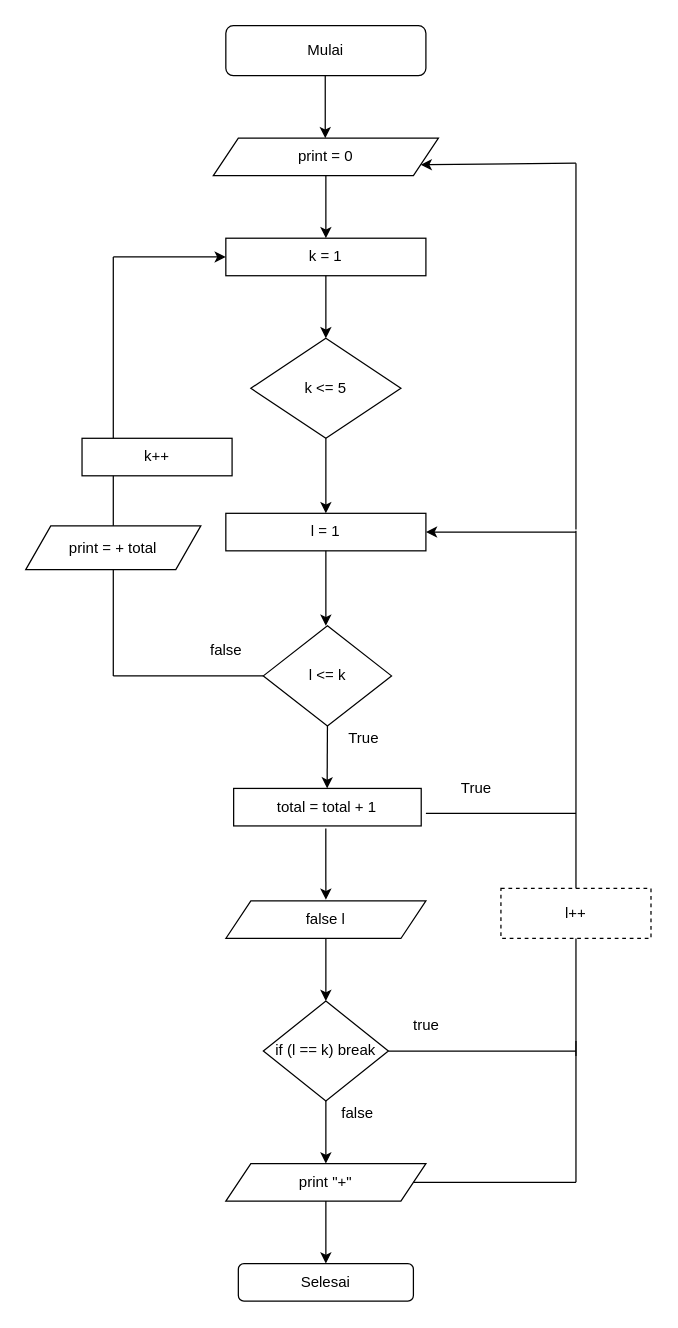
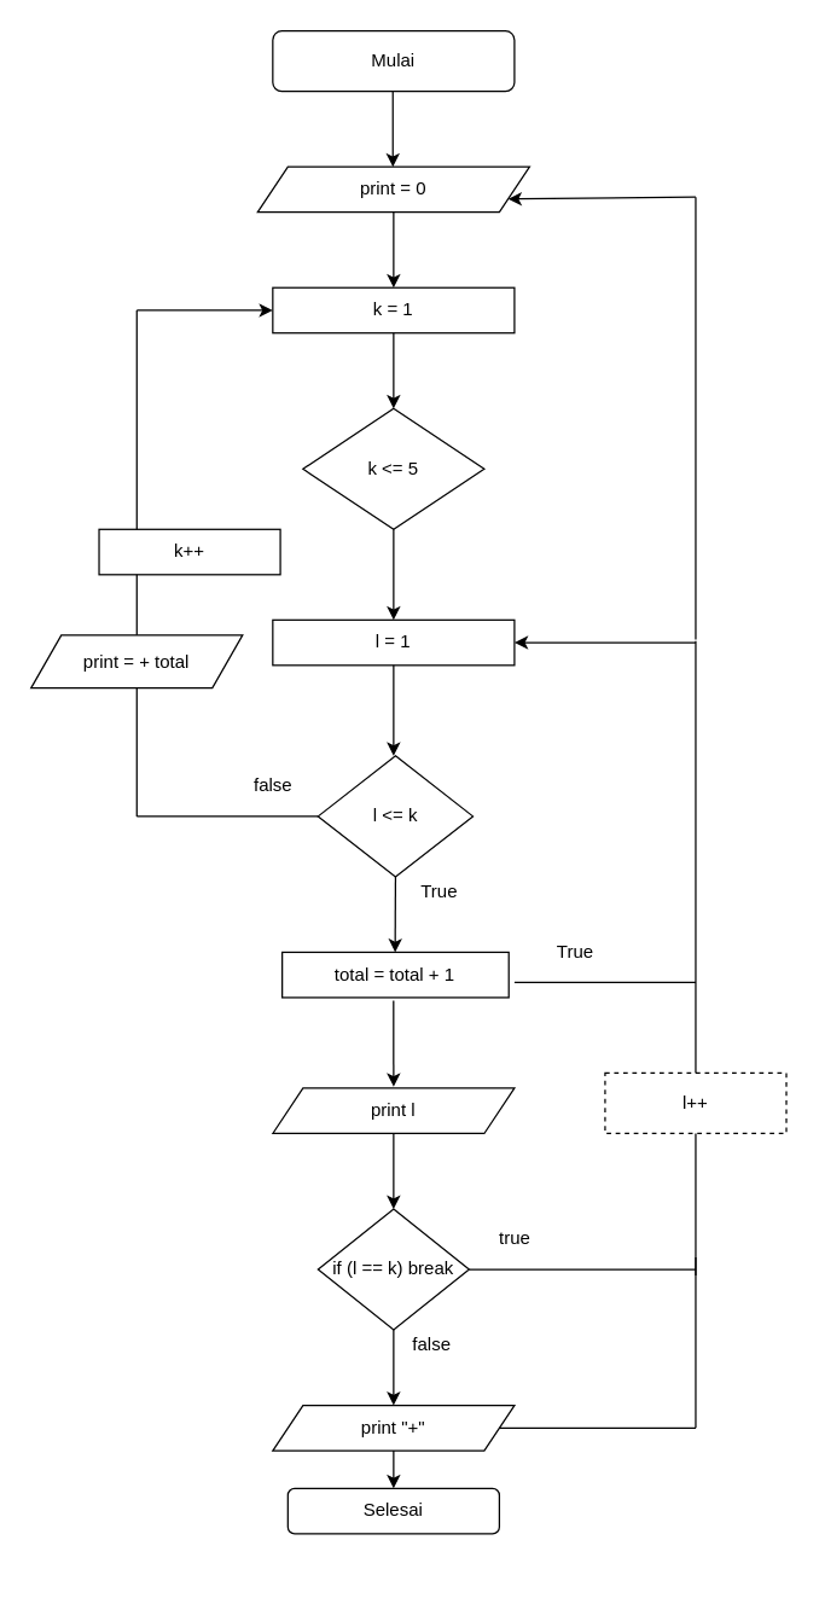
- <mxCell id="17" value="false l" style="shape=parallelogram;perimeter=parallelogramPerimeter;whiteSpace=wrap;html=1;fixedSize=1;" vertex="1" parent="1"><mxGeometry x="180" y="720" width="160" height="30" as="geometry" /></mxCell>
+ <mxCell id="17" value="print l" style="shape=parallelogram;perimeter=parallelogramPerimeter;whiteSpace=wrap;html=1;fixedSize=1;" vertex="1" parent="1"><mxGeometry x="180" y="720" width="160" height="30" as="geometry" /></mxCell>
- <mxCell id="42" value="Selesai" style="rounded=1;whiteSpace=wrap;html=1;" vertex="1" parent="1"><mxGeometry x="190" y="1010" width="140" height="30" as="geometry" /></mxCell>
+ <mxCell id="42" value="Selesai" style="rounded=1;whiteSpace=wrap;html=1;" vertex="1" parent="1"><mxGeometry x="190" y="985" width="140" height="30" as="geometry" /></mxCell>
